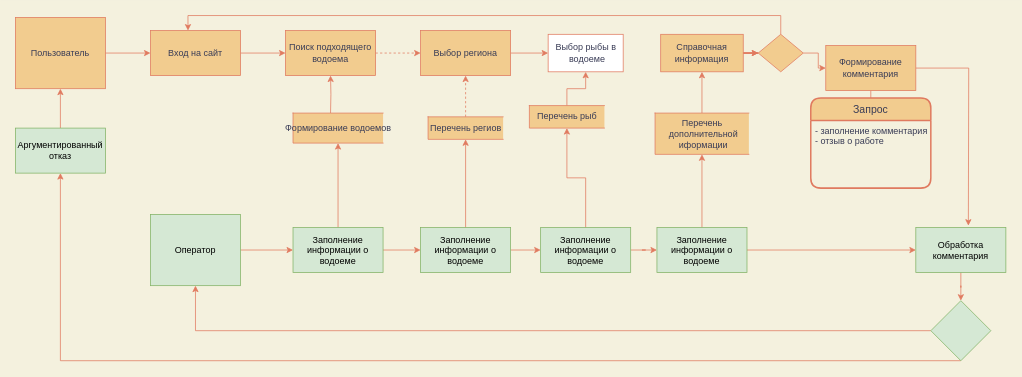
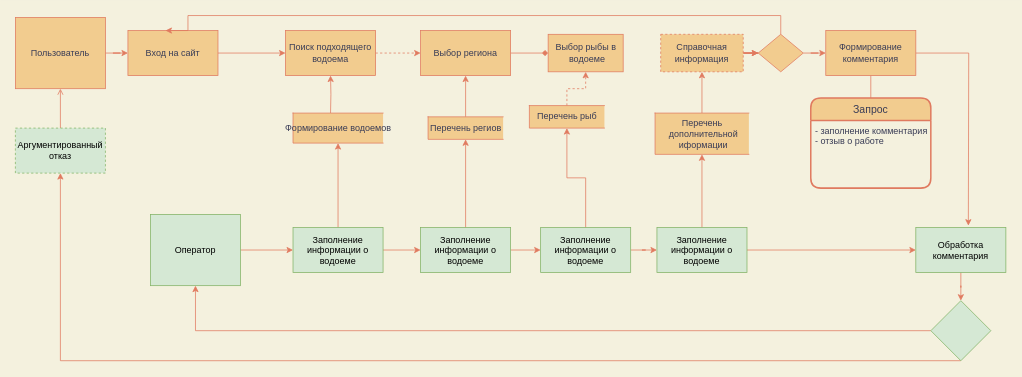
- <mxCell id="3" value="Вход на сайт" style="rounded=0;whiteSpace=wrap;html=1;fillColor=#F2CC8F;strokeColor=#E07A5F;fontColor=#393C56;" parent="1" vertex="1"><mxGeometry x="200" y="40" width="120" height="60" as="geometry" /></mxCell>
+ <mxCell id="3" value="Вход на сайт" style="rounded=0;whiteSpace=wrap;html=1;fillColor=#F2CC8F;strokeColor=#E07A5F;fontColor=#393C56;" parent="1" vertex="1"><mxGeometry x="170" y="40" width="120" height="60" as="geometry" /></mxCell>
- <mxCell id="6" value="" style="edgeStyle=orthogonalEdgeStyle;rounded=0;orthogonalLoop=1;jettySize=auto;html=1;labelBackgroundColor=#F4F1DE;strokeColor=#E07A5F;fontColor=#393C56;" parent="1" source="7" target="17" edge="1"><mxGeometry relative="1" as="geometry" /></mxCell>
+ <mxCell id="6" value="" style="edgeStyle=orthogonalEdgeStyle;rounded=0;orthogonalLoop=1;jettySize=auto;html=1;labelBackgroundColor=#F4F1DE;strokeColor=#E07A5F;fontColor=#393C56;endArrow=diamond;" parent="1" source="7" target="17" edge="1"><mxGeometry relative="1" as="geometry" /></mxCell>
- <mxCell id="17" value="Выбор рыбы в&lt;br&gt;&amp;nbsp;водоеме" style="html=1;dashed=0;whitespace=wrap;fillColor=#ffffff;strokeColor=#E07A5F;fontColor=#393C56;" parent="1" vertex="1"><mxGeometry x="730" y="45" width="100" height="50" as="geometry" /></mxCell>
+ <mxCell id="17" value="Выбор рыбы в&lt;br&gt;&amp;nbsp;водоеме" style="html=1;dashed=0;whitespace=wrap;fillColor=#F2CC8F;strokeColor=#E07A5F;fontColor=#393C56;" parent="1" vertex="1"><mxGeometry x="730" y="45" width="100" height="50" as="geometry" /></mxCell>
- <mxCell id="20" value="Справочная информация" style="rounded=0;whiteSpace=wrap;html=1;fillColor=#F2CC8F;strokeColor=#E07A5F;fontColor=#393C56;" parent="1" vertex="1"><mxGeometry x="880" y="45" width="110" height="50" as="geometry" /></mxCell>
+ <mxCell id="20" value="Справочная информация" style="rounded=0;whiteSpace=wrap;html=1;fillColor=#F2CC8F;strokeColor=#E07A5F;fontColor=#393C56;dashed=1;" parent="1" vertex="1"><mxGeometry x="880" y="45" width="110" height="50" as="geometry" /></mxCell>
- <mxCell id="41" value="Формирование&lt;br&gt;комментария&lt;br&gt;" style="rounded=0;whiteSpace=wrap;html=1;fillColor=#F2CC8F;strokeColor=#E07A5F;fontColor=#393C56;" parent="1" vertex="1"><mxGeometry x="1100" y="60" width="120" height="60" as="geometry" /></mxCell>
+ <mxCell id="41" value="Формирование&lt;br&gt;комментария&lt;br&gt;" style="rounded=0;whiteSpace=wrap;html=1;fillColor=#F2CC8F;strokeColor=#E07A5F;fontColor=#393C56;" parent="1" vertex="1"><mxGeometry x="1100" y="40" width="120" height="60" as="geometry" /></mxCell>
- <mxCell id="23" value="" style="edgeStyle=orthogonalEdgeStyle;rounded=0;orthogonalLoop=1;jettySize=auto;html=1;labelBackgroundColor=#F4F1DE;strokeColor=#E07A5F;fontColor=#393C56;" parent="1" source="24" target="17" edge="1"><mxGeometry relative="1" as="geometry" /></mxCell>
+ <mxCell id="23" value="" style="edgeStyle=orthogonalEdgeStyle;rounded=0;orthogonalLoop=1;jettySize=auto;html=1;labelBackgroundColor=#F4F1DE;strokeColor=#E07A5F;fontColor=#393C56;dashed=1;" parent="1" source="24" target="17" edge="1"><mxGeometry relative="1" as="geometry" /></mxCell>
- <mxCell id="49" value="" style="edgeStyle=orthogonalEdgeStyle;rounded=0;orthogonalLoop=1;jettySize=auto;html=1;labelBackgroundColor=#F4F1DE;strokeColor=#E07A5F;fontColor=#393C56;" parent="1" source="50" target="16" edge="1"><mxGeometry relative="1" as="geometry" /></mxCell>
+ <mxCell id="49" value="" style="edgeStyle=orthogonalEdgeStyle;rounded=0;orthogonalLoop=1;jettySize=auto;html=1;labelBackgroundColor=#F4F1DE;strokeColor=#E07A5F;fontColor=#393C56;endArrow=open;" parent="1" source="50" target="16" edge="1"><mxGeometry relative="1" as="geometry" /></mxCell>
- <mxCell id="13" value="" style="edgeStyle=orthogonalEdgeStyle;rounded=0;orthogonalLoop=1;jettySize=auto;html=1;labelBackgroundColor=#F4F1DE;strokeColor=#E07A5F;fontColor=#393C56;dashed=1;" parent="1" source="14" target="7" edge="1"><mxGeometry relative="1" as="geometry" /></mxCell>
+ <mxCell id="13" value="" style="edgeStyle=orthogonalEdgeStyle;rounded=0;orthogonalLoop=1;jettySize=auto;html=1;labelBackgroundColor=#F4F1DE;strokeColor=#E07A5F;fontColor=#393C56;" parent="1" source="14" target="7" edge="1"><mxGeometry relative="1" as="geometry" /></mxCell>
- <mxCell id="50" value="Аргументированный отказ&lt;br&gt;" style="rounded=0;whiteSpace=wrap;html=1;fillColor=#d5e8d4;strokeColor=#82b366;" parent="1" vertex="1"><mxGeometry x="20" y="170" width="120" height="60" as="geometry" /></mxCell>
+ <mxCell id="50" value="Аргументированный отказ&lt;br&gt;" style="rounded=0;whiteSpace=wrap;html=1;fillColor=#d5e8d4;strokeColor=#82b366;dashed=1;" parent="1" vertex="1"><mxGeometry x="20" y="170" width="120" height="60" as="geometry" /></mxCell>
